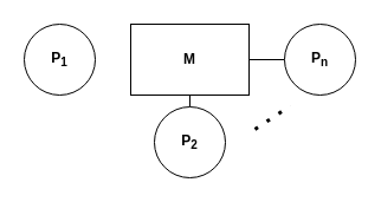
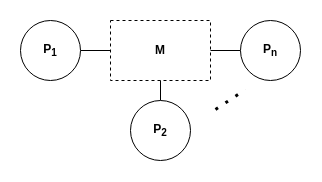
+ <mxCell id="3" style="edgeStyle=orthogonalEdgeStyle;rounded=0;orthogonalLoop=1;jettySize=auto;html=1;exitX=1;exitY=0.5;exitDx=0;exitDy=0;entryX=0;entryY=0.5;entryDx=0;entryDy=0;endArrow=none;startFill=0;" parent="1" source="4" target="2" edge="1"><mxGeometry relative="1" as="geometry" /></mxCell>
- <mxCell id="2" value="&lt;b&gt;&lt;font&gt;M&lt;/font&gt;&lt;/b&gt;" style="rounded=0;whiteSpace=wrap;html=1;" parent="1" vertex="1"><mxGeometry x="110" y="20" width="100" height="60" as="geometry" /></mxCell>
+ <mxCell id="2" value="&lt;b&gt;&lt;font&gt;M&lt;/font&gt;&lt;/b&gt;" style="rounded=0;whiteSpace=wrap;html=1;dashed=1;" parent="1" vertex="1"><mxGeometry x="110" y="20" width="100" height="60" as="geometry" /></mxCell>
- <mxCell id="6" value="&lt;b&gt;P&lt;sub&gt;2&lt;/sub&gt;&lt;/b&gt;" style="ellipse;whiteSpace=wrap;html=1;aspect=fixed;" parent="1" vertex="1"><mxGeometry x="130" y="90" width="60" height="60" as="geometry" /></mxCell>
+ <mxCell id="6" value="&lt;b&gt;P&lt;sub&gt;2&lt;/sub&gt;&lt;/b&gt;" style="ellipse;whiteSpace=wrap;html=1;aspect=fixed;" parent="1" vertex="1"><mxGeometry x="130" y="100" width="60" height="60" as="geometry" /></mxCell>
